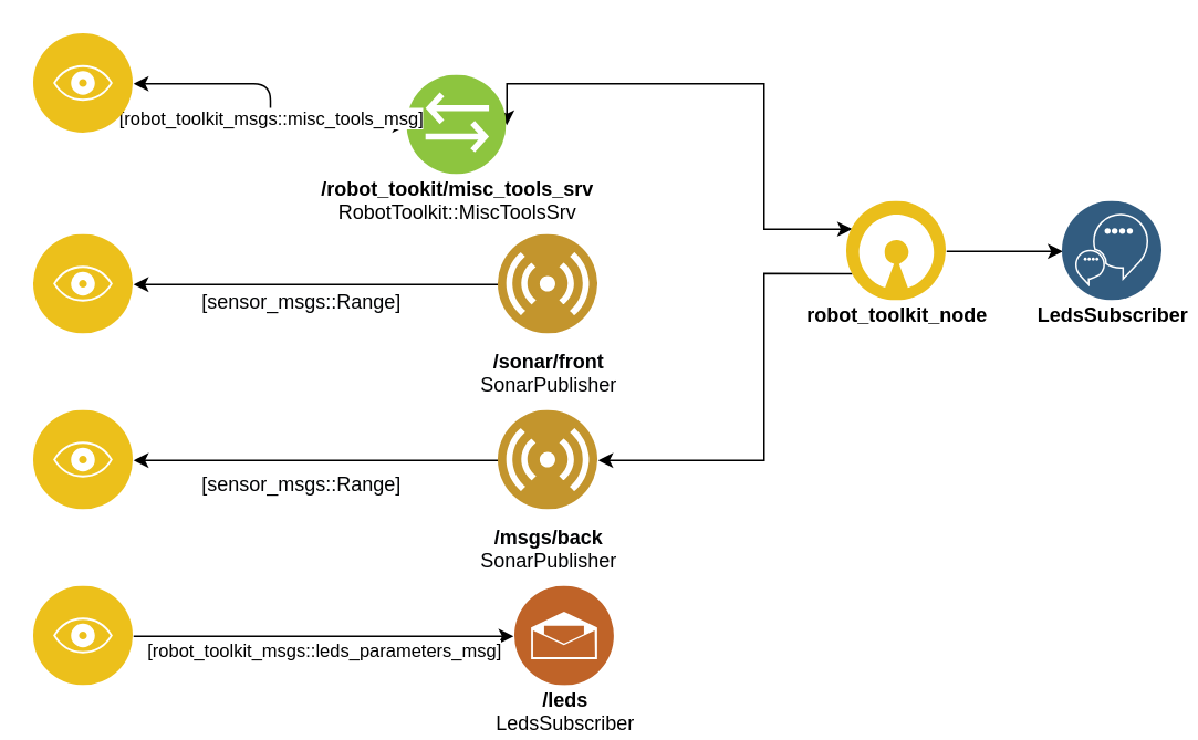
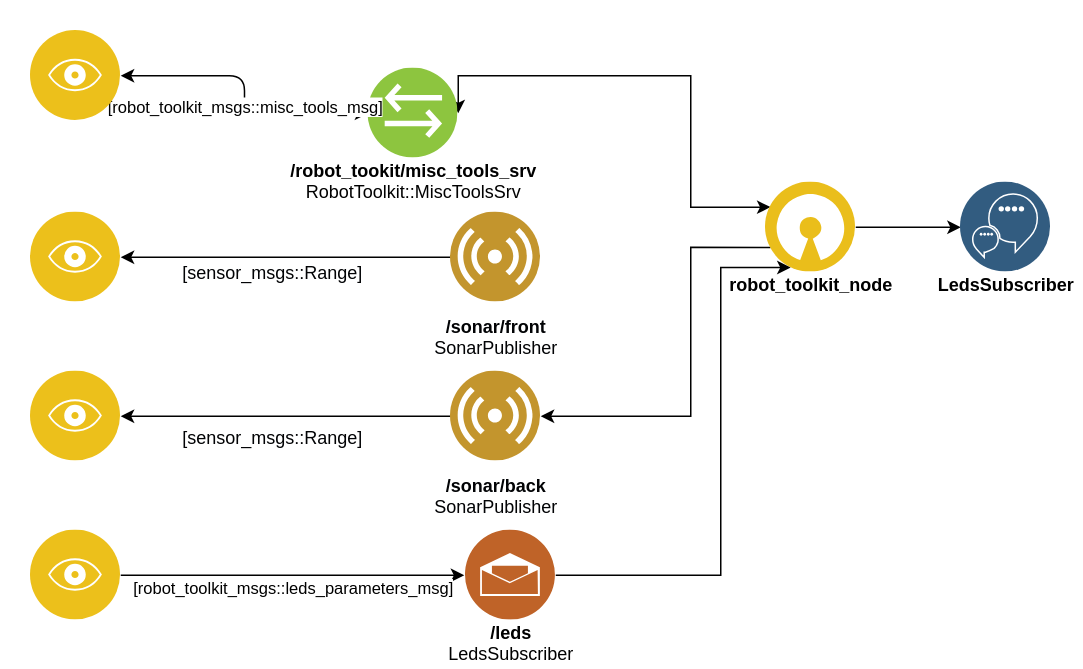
+ <mxCell id="11" style="edgeStyle=orthogonalEdgeStyle;rounded=0;orthogonalLoop=1;jettySize=auto;html=1;exitX=1;exitY=0.5;exitDx=0;exitDy=0;entryX=0.25;entryY=1;entryDx=0;entryDy=0;fontColor=#020305;" edge="1" parent="1" source="12" target="5"><mxGeometry relative="1" as="geometry"><Array as="points"><mxPoint x="480" y="383" /><mxPoint x="480" y="178" /></Array></mxGeometry></mxCell>
- <mxCell id="20" value="&lt;b&gt;/msgs/back&lt;/b&gt;&lt;br&gt;&lt;div&gt;&lt;span&gt;SonarPublisher&lt;br&gt;&lt;/span&gt;&lt;/div&gt;" style="aspect=fixed;perimeter=ellipsePerimeter;html=1;align=center;shadow=0;dashed=0;fontColor=#020305;labelBackgroundColor=#ffffff;fontSize=12;spacingTop=3;image;image=img/lib/ibm/users/sensor.svg;" vertex="1" parent="1"><mxGeometry x="300" y="247" width="60" height="60" as="geometry" /></mxCell>
+ <mxCell id="20" value="&lt;b&gt;/sonar/back&lt;/b&gt;&lt;br&gt;&lt;div&gt;&lt;span&gt;SonarPublisher&lt;br&gt;&lt;/span&gt;&lt;/div&gt;" style="aspect=fixed;perimeter=ellipsePerimeter;html=1;align=center;shadow=0;dashed=0;fontColor=#020305;labelBackgroundColor=#ffffff;fontSize=12;spacingTop=3;image;image=img/lib/ibm/users/sensor.svg;" vertex="1" parent="1"><mxGeometry x="300" y="247" width="60" height="60" as="geometry" /></mxCell>
